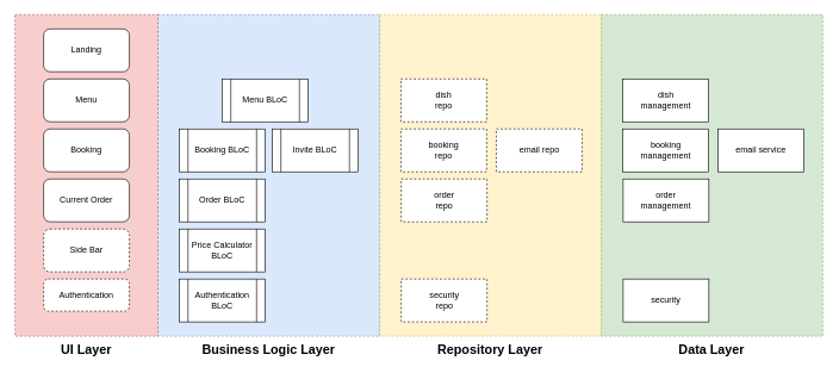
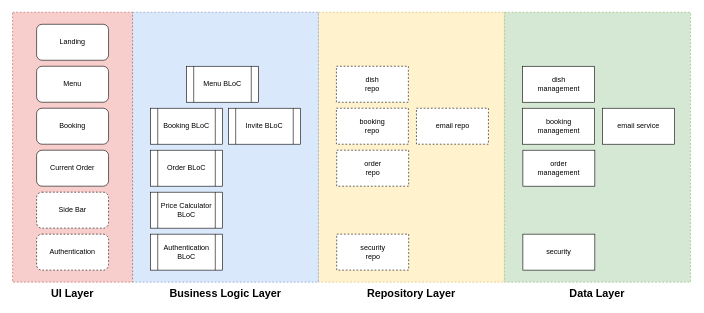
- <mxCell id="7" value="Authentication" style="rounded=1;whiteSpace=wrap;html=1;dashed=1;" vertex="1" parent="1"><mxGeometry x="60" y="390" width="120" height="45" as="geometry" /></mxCell>
+ <mxCell id="7" value="Authentication" style="rounded=1;whiteSpace=wrap;html=1;dashed=1;" vertex="1" parent="1"><mxGeometry x="60" y="390" width="120" height="60" as="geometry" /></mxCell>
